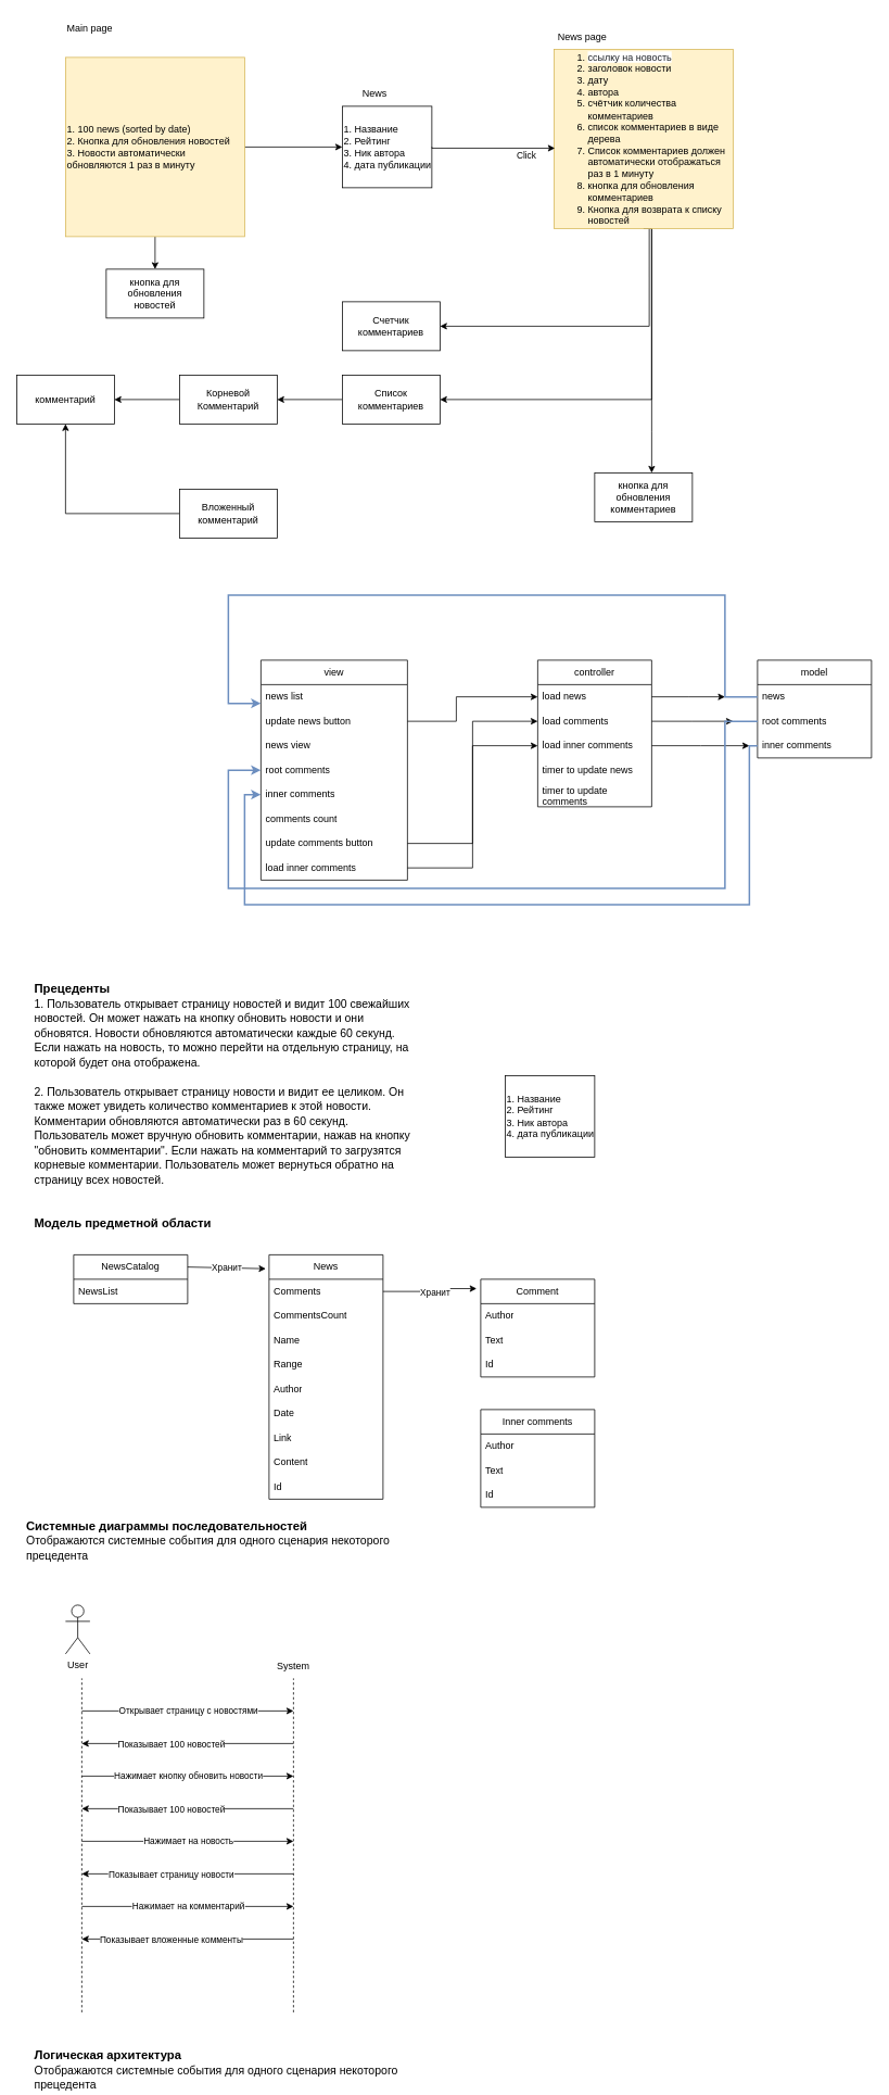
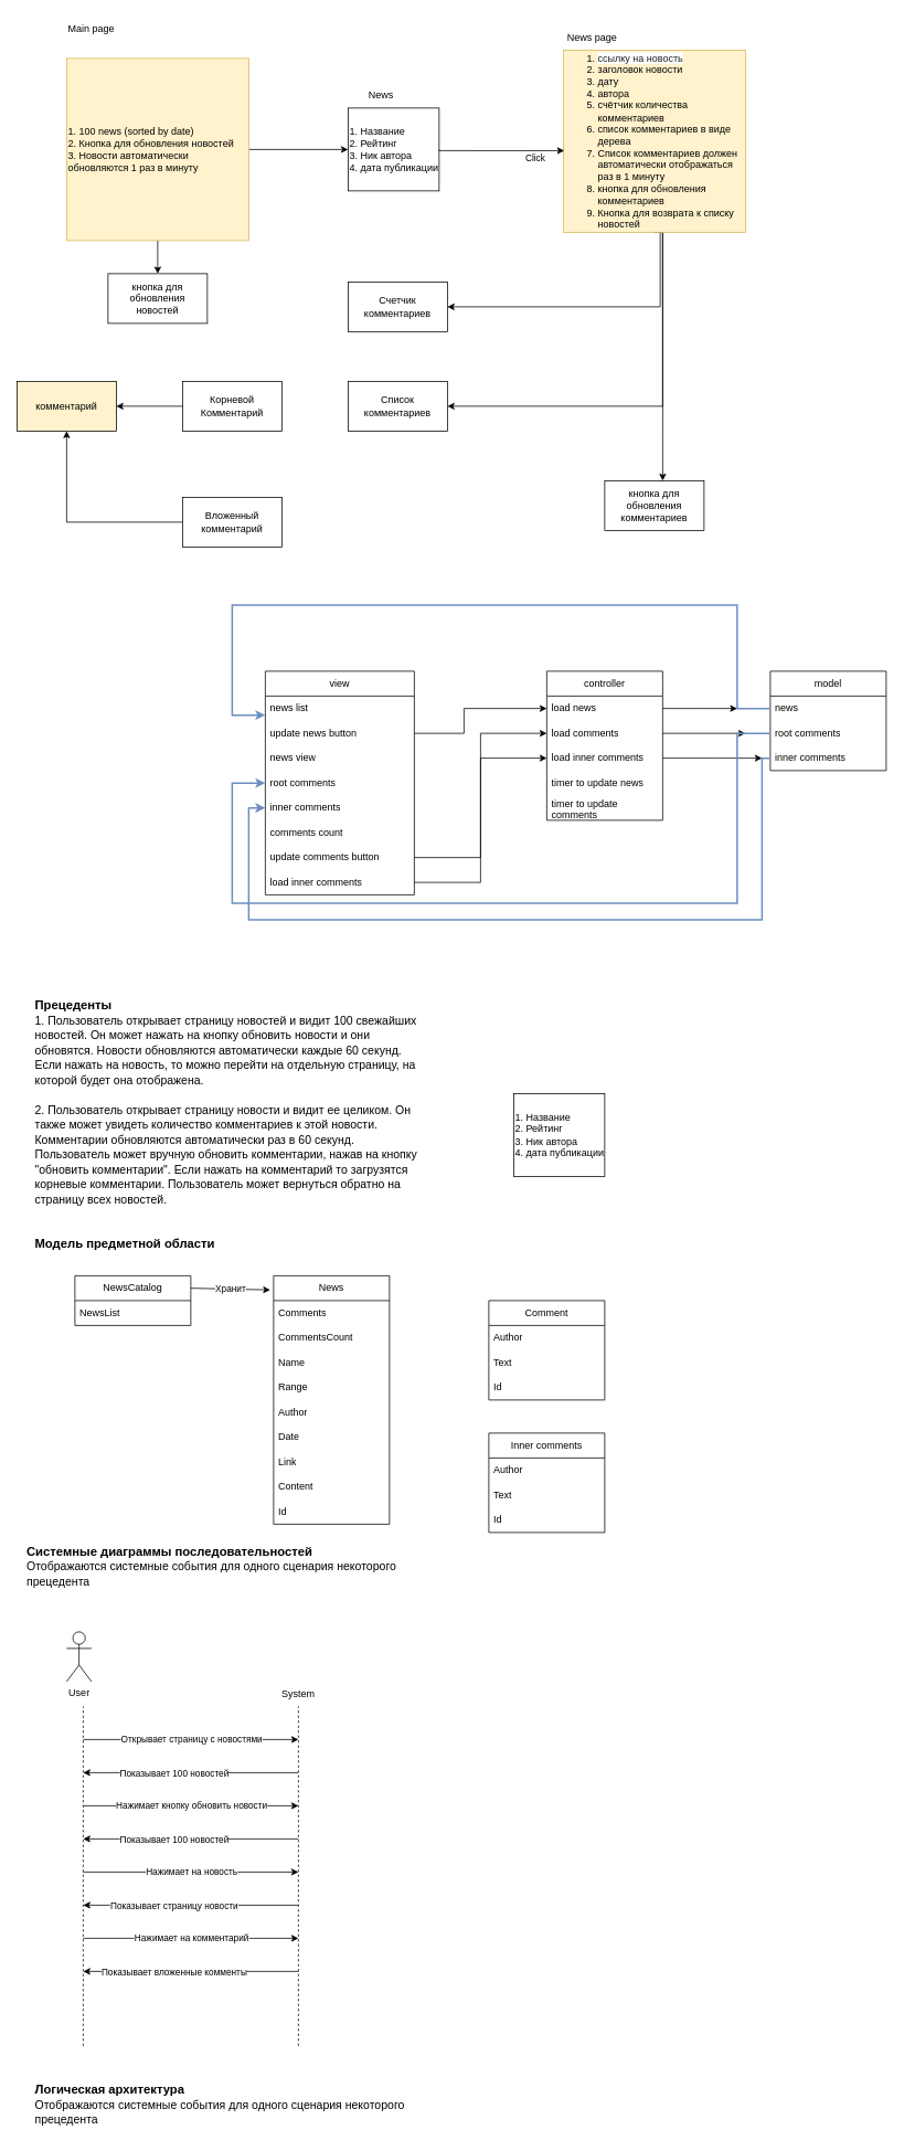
- <mxCell id="15" value="Счетчик комментариев" style="rounded=0;whiteSpace=wrap;html=1;" parent="1" vertex="1"><mxGeometry x="420" y="370" width="120" height="60" as="geometry" /></mxCell>
+ <mxCell id="15" value="Счетчик комментариев" style="rounded=0;whiteSpace=wrap;html=1;" parent="1" vertex="1"><mxGeometry x="420" y="340" width="120" height="60" as="geometry" /></mxCell>
- <mxCell id="22" value="комментарий" style="whiteSpace=wrap;html=1;rounded=0;" parent="1" vertex="1"><mxGeometry y="460" width="120" height="60" as="geometry" x="20" /></mxCell>
+ <mxCell id="22" value="комментарий" style="whiteSpace=wrap;html=1;rounded=0;fillColor=#fff2cc;" parent="1" vertex="1"><mxGeometry y="460" width="120" height="60" as="geometry" x="20" /></mxCell>
- <mxCell id="16" value="" style="edgeStyle=orthogonalEdgeStyle;rounded=0;orthogonalLoop=1;jettySize=auto;html=1;" parent="1" source="17" target="19" edge="1"><mxGeometry relative="1" as="geometry" /></mxCell>
- <mxCell id="79" style="edgeStyle=orthogonalEdgeStyle;rounded=0;orthogonalLoop=1;jettySize=auto;html=1;entryX=-0.036;entryY=0.096;entryDx=0;entryDy=0;entryPerimeter=0;" parent="1" source="57" target="66" edge="1"><mxGeometry relative="1" as="geometry" /></mxCell>
- <mxCell id="80" value="Хранит" style="edgeLabel;html=1;align=center;verticalAlign=middle;resizable=0;points=[];" parent="79" vertex="1" connectable="0"><mxGeometry x="-0.273" y="1" relative="1" as="geometry"><mxPoint x="20" y="1" as="offset" /></mxGeometry></mxCell>
